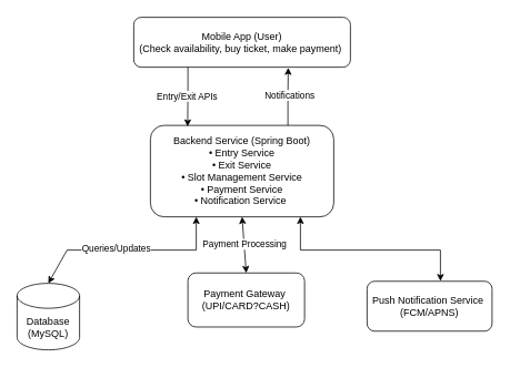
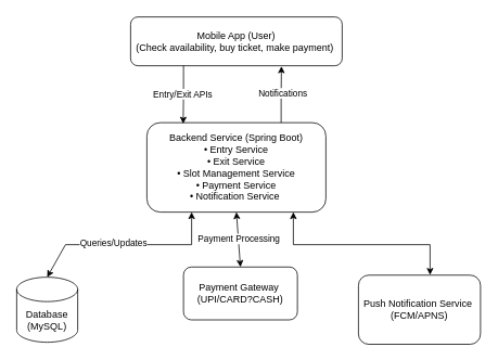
- <mxCell id="5" value="&lt;div&gt;&lt;font style=&quot;color: light-dark(rgb(0, 0, 0), rgb(0, 0, 0));&quot;&gt;Push Notification Service&amp;nbsp;&lt;/font&gt;&lt;/div&gt;&lt;div&gt;&lt;font style=&quot;color: light-dark(rgb(0, 0, 0), rgb(0, 0, 0));&quot;&gt;(FCM/APNS)&lt;/font&gt;&lt;/div&gt;" style="rounded=1;whiteSpace=wrap;html=1;fillColor=light-dark(#FFFFFF,#E6E6E6);" vertex="1" parent="1"><mxGeometry x="440" y="337.5" width="150" height="60" as="geometry" /></mxCell>
+ <mxCell id="5" value="&lt;div&gt;&lt;font style=&quot;color: light-dark(rgb(0, 0, 0), rgb(0, 0, 0));&quot;&gt;Push Notification Service&amp;nbsp;&lt;/font&gt;&lt;/div&gt;&lt;div&gt;&lt;font style=&quot;color: light-dark(rgb(0, 0, 0), rgb(0, 0, 0));&quot;&gt;(FCM/APNS)&lt;/font&gt;&lt;/div&gt;" style="rounded=1;whiteSpace=wrap;html=1;fillColor=light-dark(#FFFFFF,#E6E6E6);" vertex="1" parent="1"><mxGeometry x="440" y="337.5" width="150" height="85" as="geometry" /></mxCell>
